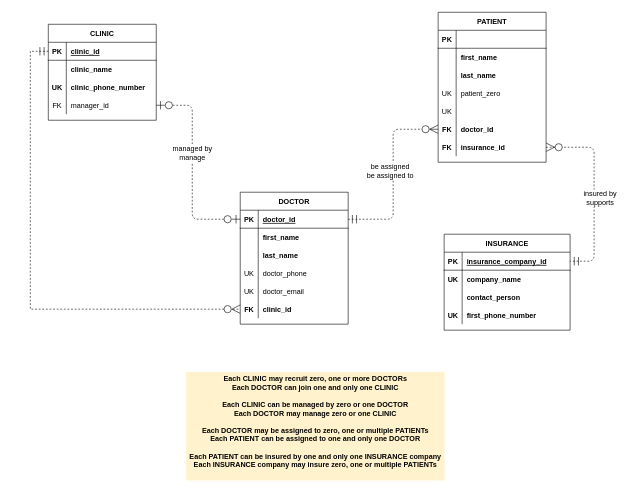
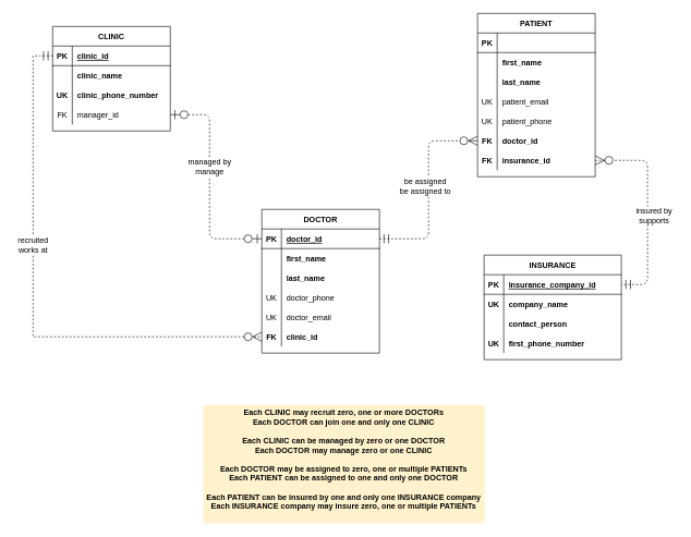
- <mxCell id="45" value="patient_zero" style="shape=partialRectangle;connectable=0;fillColor=none;top=0;left=0;bottom=0;right=0;align=left;spacingLeft=6;overflow=hidden;fontStyle=0" parent="43" vertex="1"><mxGeometry x="30" width="150" height="30" as="geometry"><mxRectangle width="150" height="30" as="alternateBounds" /></mxGeometry></mxCell>
+ <mxCell id="45" value="patient_email" style="shape=partialRectangle;connectable=0;fillColor=none;top=0;left=0;bottom=0;right=0;align=left;spacingLeft=6;overflow=hidden;fontStyle=0" parent="43" vertex="1"><mxGeometry x="30" width="150" height="30" as="geometry"><mxRectangle width="150" height="30" as="alternateBounds" /></mxGeometry></mxCell>
+ <mxCell id="48" value="patient_phone" style="shape=partialRectangle;connectable=0;fillColor=none;top=0;left=0;bottom=0;right=0;align=left;spacingLeft=6;overflow=hidden;fontStyle=0" vertex="1" parent="46"><mxGeometry x="30" width="150" height="30" as="geometry"><mxRectangle width="150" height="30" as="alternateBounds" /></mxGeometry></mxCell>
+ <mxCell id="73" value="recruited&lt;br&gt;works at" style="text;html=1;resizable=0;autosize=1;align=center;verticalAlign=middle;points=[];fillColor=none;strokeColor=none;rounded=0;labelBackgroundColor=default;" vertex="1" parent="1"><mxGeometry x="20" y="360" width="60" height="30" as="geometry" /></mxCell>
